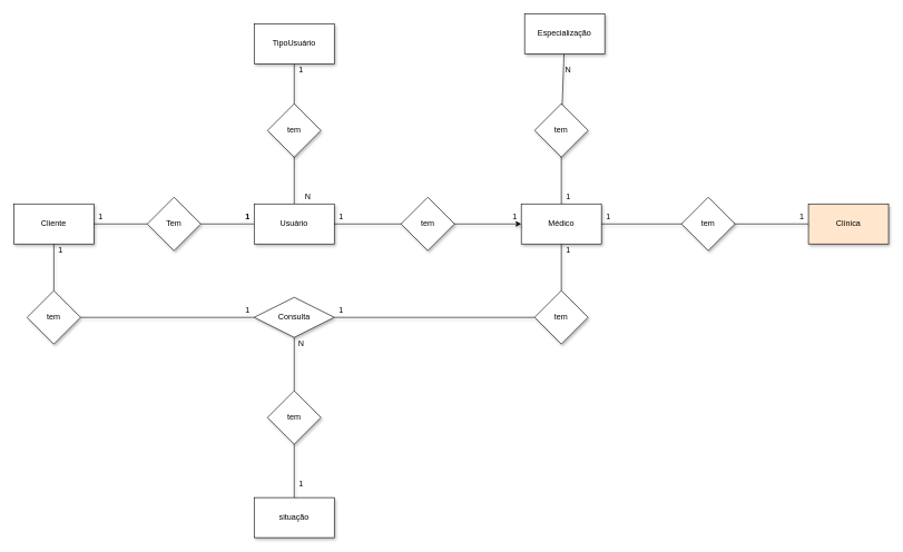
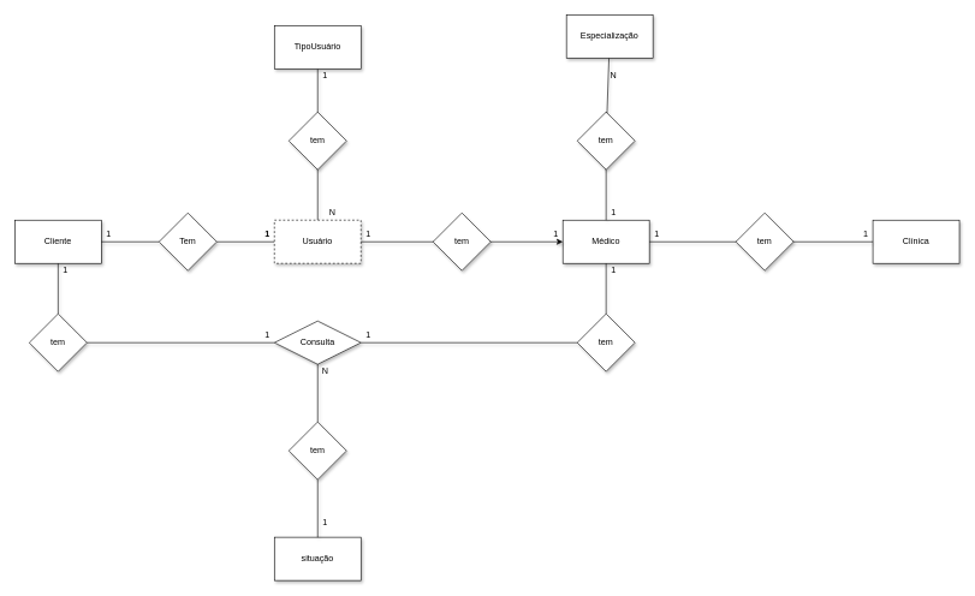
- <mxCell id="4" value="Usuário" style="rounded=0;whiteSpace=wrap;html=1;shadow=1;" vertex="1" parent="1"><mxGeometry x="380" y="305" width="120" height="60" as="geometry" /></mxCell>
+ <mxCell id="4" value="Usuário" style="rounded=0;whiteSpace=wrap;html=1;shadow=1;dashed=1;" vertex="1" parent="1"><mxGeometry x="380" y="305" width="120" height="60" as="geometry" /></mxCell>
- <mxCell id="20" value="Clínica" style="rounded=0;whiteSpace=wrap;html=1;shadow=1;fillColor=#ffe6cc;" vertex="1" parent="1"><mxGeometry x="1210" y="305" width="120" height="60" as="geometry" /></mxCell>
+ <mxCell id="20" value="Clínica" style="rounded=0;whiteSpace=wrap;html=1;shadow=1;" vertex="1" parent="1"><mxGeometry x="1210" y="305" width="120" height="60" as="geometry" /></mxCell>
